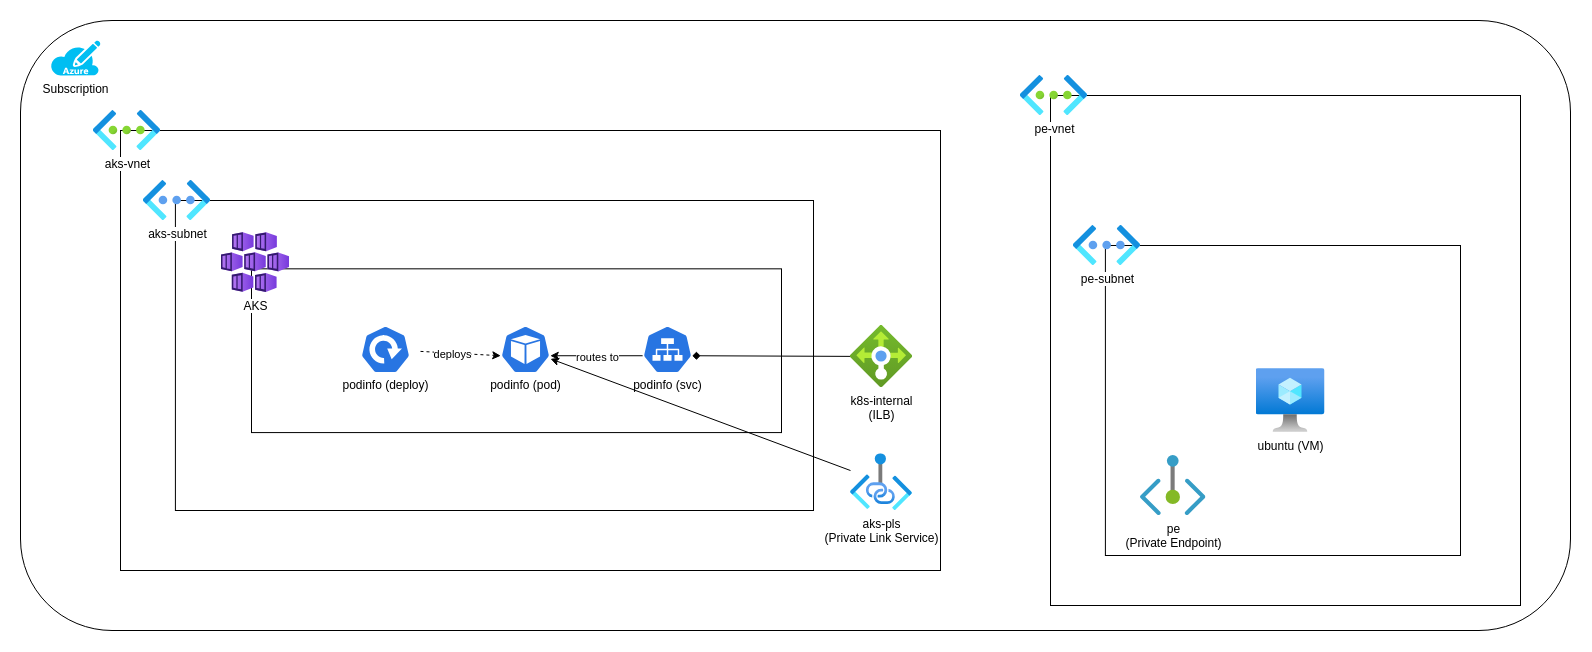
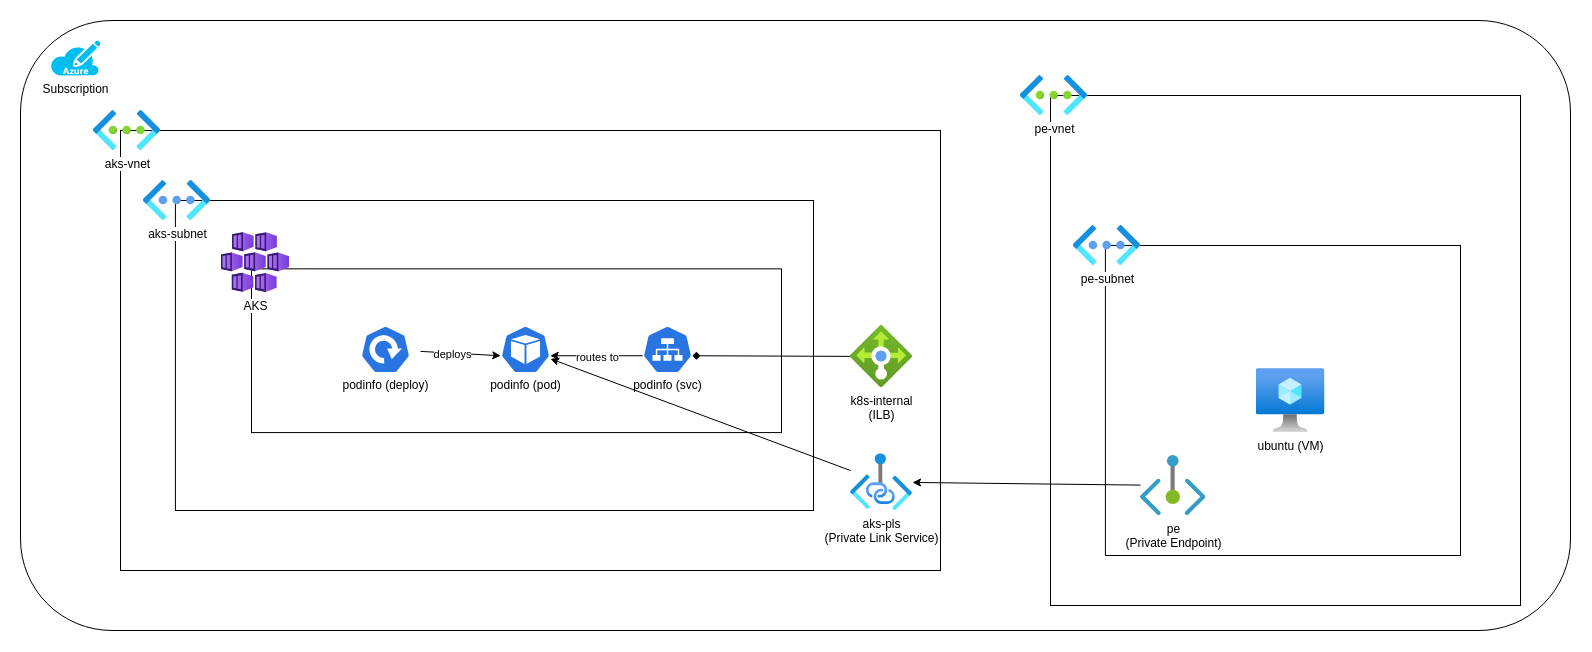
- <mxCell id="15" style="edgeStyle=none;html=1;entryX=0.005;entryY=0.63;entryDx=0;entryDy=0;entryPerimeter=0;dashed=1;" edge="1" parent="8" source="17" target="13"><mxGeometry relative="1" as="geometry" /></mxCell>
+ <mxCell id="15" style="edgeStyle=none;html=1;entryX=0.005;entryY=0.63;entryDx=0;entryDy=0;entryPerimeter=0;" edge="1" parent="8" source="17" target="13"><mxGeometry relative="1" as="geometry" /></mxCell>
+ <mxCell id="29" style="edgeStyle=none;html=1;" parent="1" source="28" target="24" edge="1"><mxGeometry relative="1" as="geometry" /></mxCell>
